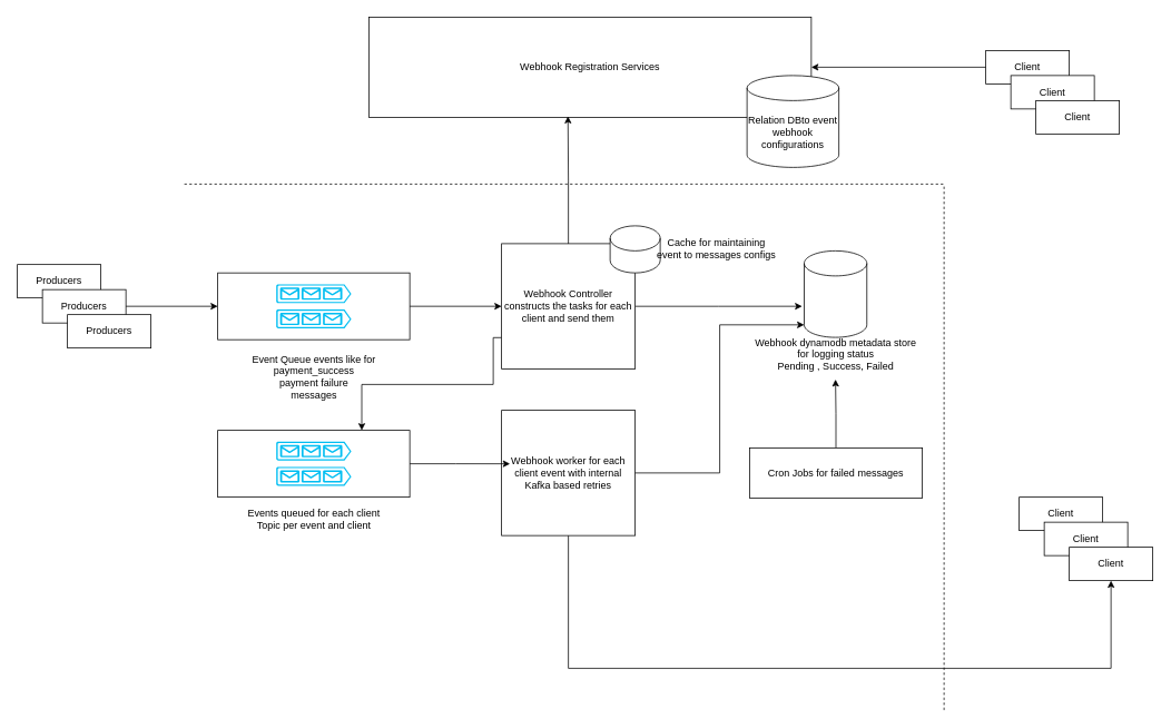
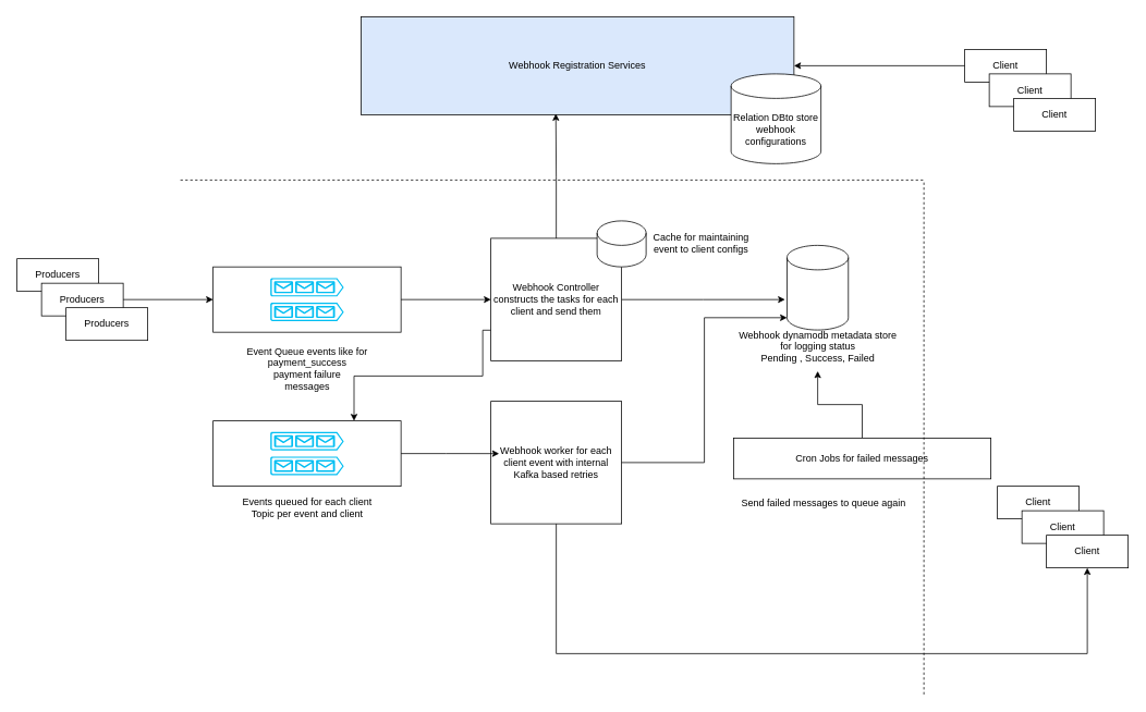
- <mxCell id="33" value="Webhook Registration Services" style="rounded=0;whiteSpace=wrap;html=1;" vertex="1" parent="32"><mxGeometry width="530" height="120" as="geometry" /></mxCell>
+ <mxCell id="33" value="Webhook Registration Services" style="rounded=0;whiteSpace=wrap;html=1;fillColor=#dae8fc;" vertex="1" parent="32"><mxGeometry width="530" height="120" as="geometry" /></mxCell>
- <mxCell id="34" value="&lt;span style=&quot;text-wrap-mode: nowrap;&quot;&gt;Relation DB&lt;/span&gt;&lt;span style=&quot;text-wrap-mode: nowrap; background-color: initial;&quot;&gt;to event&lt;/span&gt;&lt;div&gt;&lt;div style=&quot;text-wrap-mode: nowrap;&quot;&gt;webhook&lt;/div&gt;&lt;div style=&quot;text-wrap-mode: nowrap;&quot;&gt;configurations&lt;/div&gt;&lt;/div&gt;" style="shape=cylinder3;whiteSpace=wrap;html=1;boundedLbl=1;backgroundOutline=1;size=15;" vertex="1" parent="32"><mxGeometry x="453" y="70" width="110" height="110" as="geometry" /></mxCell>
+ <mxCell id="34" value="&lt;span style=&quot;text-wrap-mode: nowrap;&quot;&gt;Relation DB&lt;/span&gt;&lt;span style=&quot;text-wrap-mode: nowrap; background-color: initial;&quot;&gt;to store&lt;/span&gt;&lt;div&gt;&lt;div style=&quot;text-wrap-mode: nowrap;&quot;&gt;webhook&lt;/div&gt;&lt;div style=&quot;text-wrap-mode: nowrap;&quot;&gt;configurations&lt;/div&gt;&lt;/div&gt;" style="shape=cylinder3;whiteSpace=wrap;html=1;boundedLbl=1;backgroundOutline=1;size=15;" vertex="1" parent="32"><mxGeometry x="453" y="70" width="110" height="110" as="geometry" /></mxCell>
- <mxCell id="11" value="Cache for maintaining&lt;div&gt;event to messages configs&lt;/div&gt;" style="text;html=1;align=center;verticalAlign=middle;resizable=0;points=[];autosize=1;strokeColor=none;fillColor=none;" vertex="1" parent="1"><mxGeometry x="787" y="277" width="140" height="40" as="geometry" /></mxCell>
+ <mxCell id="11" value="Cache for maintaining&lt;div&gt;event to client configs&lt;/div&gt;" style="text;html=1;align=center;verticalAlign=middle;resizable=0;points=[];autosize=1;strokeColor=none;fillColor=none;" vertex="1" parent="1"><mxGeometry x="787" y="277" width="140" height="40" as="geometry" /></mxCell>
- <mxCell id="31" value="Cron Jobs for failed messages" style="rounded=0;whiteSpace=wrap;html=1;" vertex="1" parent="1"><mxGeometry x="897" y="536" width="207" height="60" as="geometry" /></mxCell>
+ <mxCell id="31" value="Cron Jobs for failed messages" style="rounded=0;whiteSpace=wrap;html=1;" vertex="1" parent="1"><mxGeometry x="897" y="536" width="315" height="50" as="geometry" /></mxCell>
+ <mxCell id="36" value="Send failed messages to queue again" style="text;html=1;align=center;verticalAlign=middle;resizable=0;points=[];autosize=1;strokeColor=none;fillColor=none;" vertex="1" parent="1"><mxGeometry x="896.5" y="601" width="220" height="30" as="geometry" /></mxCell>
